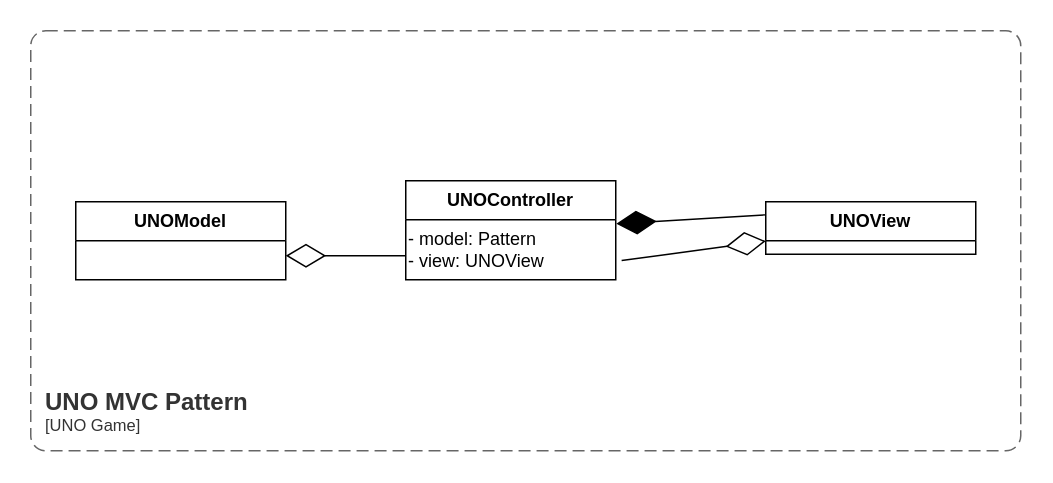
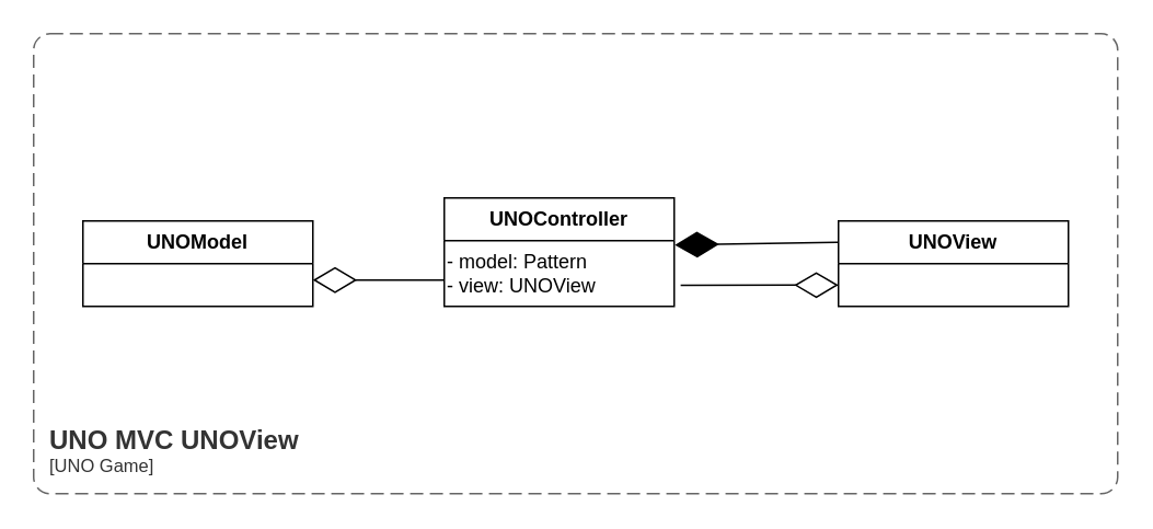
- <mxCell id="3" value="&lt;b&gt;UNOView&lt;/b&gt;" style="swimlane;fontStyle=0;childLayout=stackLayout;horizontal=1;startSize=26;fillColor=none;horizontalStack=0;resizeParent=1;resizeParentMax=0;resizeLast=0;collapsible=1;marginBottom=0;whiteSpace=wrap;html=1;" vertex="1" parent="1"><mxGeometry x="510" y="134" width="140" height="35" as="geometry" /></mxCell>
+ <mxCell id="3" value="&lt;b&gt;UNOView&lt;/b&gt;" style="swimlane;fontStyle=0;childLayout=stackLayout;horizontal=1;startSize=26;fillColor=none;horizontalStack=0;resizeParent=1;resizeParentMax=0;resizeLast=0;collapsible=1;marginBottom=0;whiteSpace=wrap;html=1;" vertex="1" parent="1"><mxGeometry x="510" y="134" width="140" height="52" as="geometry" /></mxCell>
- <mxCell id="7" value="&lt;font style=&quot;font-size: 16px&quot;&gt;&lt;b&gt;&lt;div style=&quot;text-align: left&quot;&gt;UNO MVC Pattern&lt;/div&gt;&lt;/b&gt;&lt;/font&gt;&lt;div style=&quot;text-align: left&quot;&gt;[UNO Game]&lt;/div&gt;" style="rounded=1;fontSize=11;whiteSpace=wrap;html=1;dashed=1;arcSize=20;fillColor=none;strokeColor=#666666;fontColor=#333333;labelBackgroundColor=none;align=left;verticalAlign=bottom;labelBorderColor=none;spacingTop=0;spacing=10;dashPattern=8 4;metaEdit=1;rotatable=0;perimeter=rectanglePerimeter;noLabel=0;labelPadding=0;allowArrows=0;connectable=0;expand=0;recursiveResize=0;editable=1;pointerEvents=0;absoluteArcSize=1;points=[[0.25,0,0],[0.5,0,0],[0.75,0,0],[1,0.25,0],[1,0.5,0],[1,0.75,0],[0.75,1,0],[0.5,1,0],[0.25,1,0],[0,0.75,0],[0,0.5,0],[0,0.25,0]];" vertex="1" parent="1"><mxGeometry x="20" y="20" width="660" height="280" as="geometry" /></mxCell>
+ <mxCell id="7" value="&lt;font style=&quot;font-size: 16px&quot;&gt;&lt;b&gt;&lt;div style=&quot;text-align: left&quot;&gt;UNO MVC UNOView&lt;/div&gt;&lt;/b&gt;&lt;/font&gt;&lt;div style=&quot;text-align: left&quot;&gt;[UNO Game]&lt;/div&gt;" style="rounded=1;fontSize=11;whiteSpace=wrap;html=1;dashed=1;arcSize=20;fillColor=none;strokeColor=#666666;fontColor=#333333;labelBackgroundColor=none;align=left;verticalAlign=bottom;labelBorderColor=none;spacingTop=0;spacing=10;dashPattern=8 4;metaEdit=1;rotatable=0;perimeter=rectanglePerimeter;noLabel=0;labelPadding=0;allowArrows=0;connectable=0;expand=0;recursiveResize=0;editable=1;pointerEvents=0;absoluteArcSize=1;points=[[0.25,0,0],[0.5,0,0],[0.75,0,0],[1,0.25,0],[1,0.5,0],[1,0.75,0],[0.75,1,0],[0.5,1,0],[0.25,1,0],[0,0.75,0],[0,0.5,0],[0,0.25,0]];" vertex="1" parent="1"><mxGeometry x="20" y="20" width="660" height="280" as="geometry" /></mxCell>
